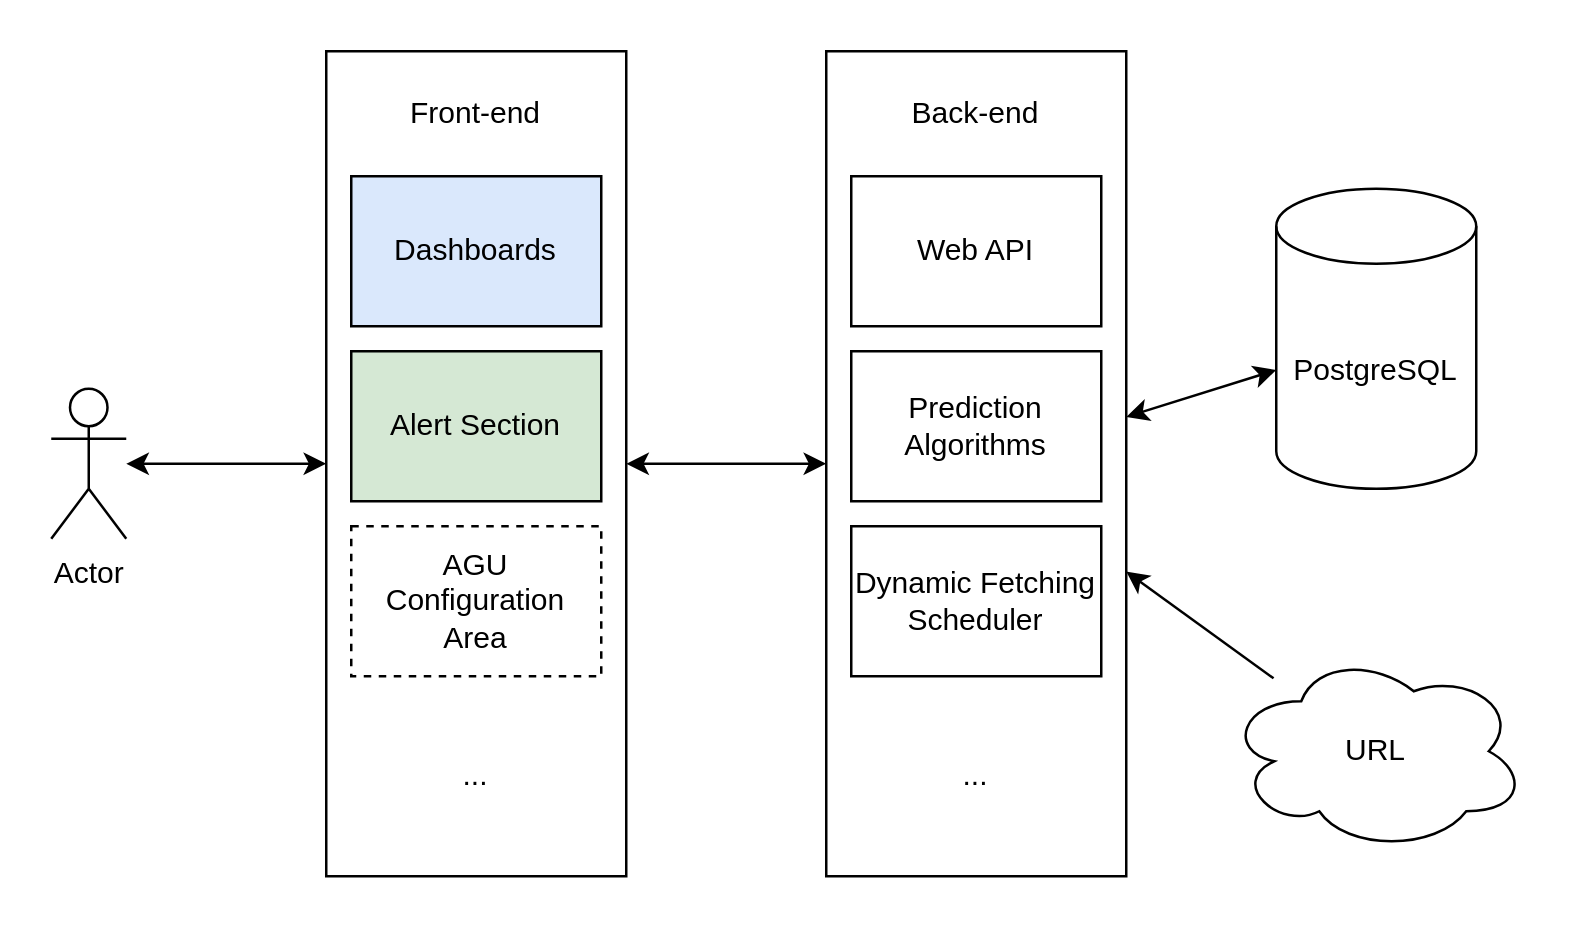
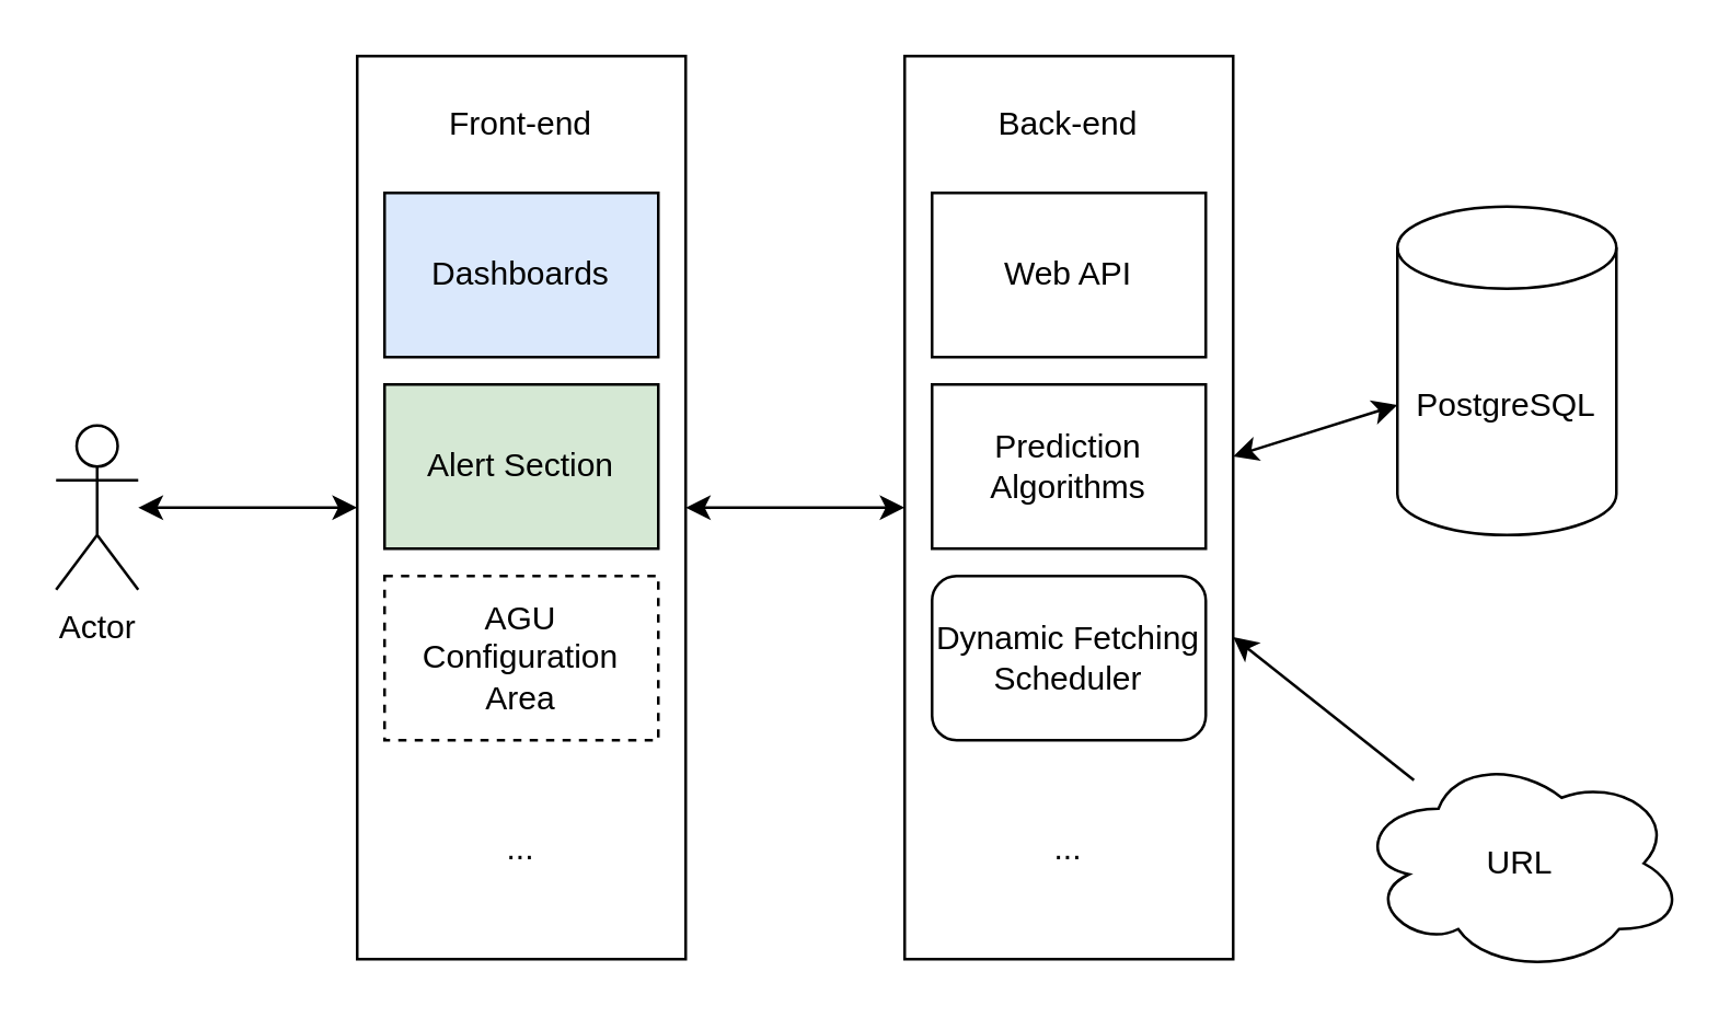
- <mxCell id="14" value="Dynamic Fetching Scheduler" style="rounded=0;whiteSpace=wrap;html=1;container=0;" parent="1" vertex="1"><mxGeometry x="340" y="210" width="100" height="60" as="geometry" /></mxCell>
+ <mxCell id="14" value="Dynamic Fetching Scheduler" style="whiteSpace=wrap;html=1;container=0;rounded=1;" parent="1" vertex="1"><mxGeometry x="340" y="210" width="100" height="60" as="geometry" /></mxCell>
- <mxCell id="11" value="URL" style="ellipse;shape=cloud;whiteSpace=wrap;html=1;" parent="1" vertex="1"><mxGeometry x="490" y="260" width="120" height="80" as="geometry" /></mxCell>
+ <mxCell id="11" value="URL" style="ellipse;shape=cloud;whiteSpace=wrap;html=1;" parent="1" vertex="1"><mxGeometry x="495" y="275" width="120" height="80" as="geometry" /></mxCell>
